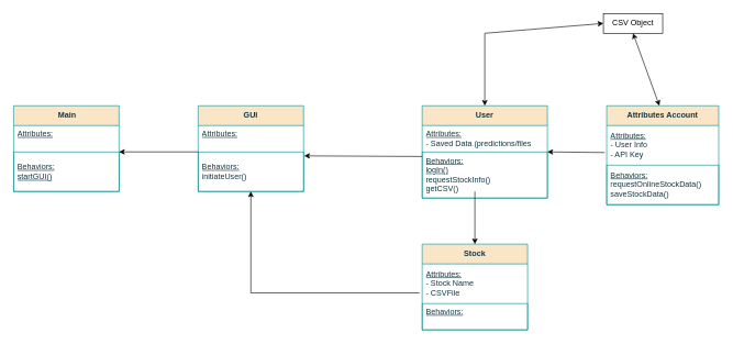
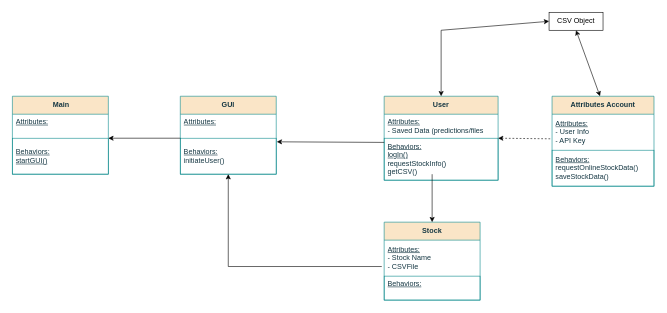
- <mxCell id="16" value="" style="endArrow=classic;html=1;rounded=0;entryX=1;entryY=0;entryDx=0;entryDy=0;entryPerimeter=0;exitX=-0.018;exitY=0.683;exitDx=0;exitDy=0;exitPerimeter=0;" edge="1" parent="1" source="12" target="7"><mxGeometry width="50" height="50" relative="1" as="geometry"><mxPoint x="918" y="234.5" as="sourcePoint" /><mxPoint x="800" y="234.5" as="targetPoint" /></mxGeometry></mxCell>
+ <mxCell id="16" value="" style="endArrow=classic;html=1;rounded=0;entryX=1;entryY=0;entryDx=0;entryDy=0;entryPerimeter=0;exitX=-0.018;exitY=0.683;exitDx=0;exitDy=0;exitPerimeter=0;dashed=1;" edge="1" parent="1" source="12" target="7"><mxGeometry width="50" height="50" relative="1" as="geometry"><mxPoint x="918" y="234.5" as="sourcePoint" /><mxPoint x="800" y="234.5" as="targetPoint" /></mxGeometry></mxCell>
